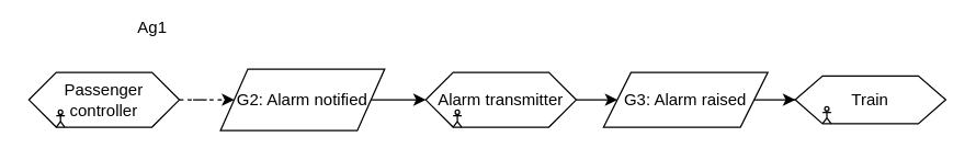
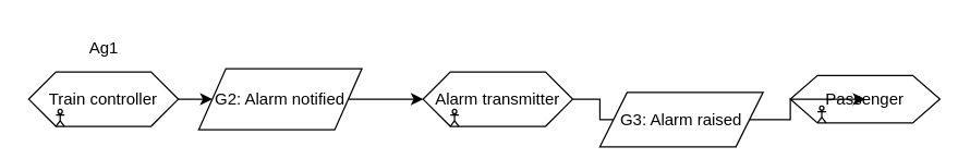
- <mxCell id="13" value="Ag1" style="text;html=1;align=center;verticalAlign=middle;resizable=0;points=[];autosize=1;strokeColor=none;fillColor=none;" vertex="1" parent="1"><mxGeometry x="90" y="5" width="40" height="30" as="geometry" /></mxCell>
+ <mxCell id="13" value="Ag1" style="text;html=1;align=center;verticalAlign=middle;resizable=0;points=[];autosize=1;strokeColor=none;fillColor=none;" vertex="1" parent="1"><mxGeometry x="55" y="20" width="40" height="30" as="geometry" /></mxCell>
- <mxCell id="8" value="G2: Alarm notified" style="shape=parallelogram;perimeter=parallelogramPerimeter;whiteSpace=wrap;html=1;fixedSize=1;" vertex="1" parent="1"><mxGeometry x="160" y="50" width="120" height="45" as="geometry" /></mxCell>
+ <mxCell id="8" value="G2: Alarm notified" style="shape=parallelogram;perimeter=parallelogramPerimeter;whiteSpace=wrap;html=1;fixedSize=1;" vertex="1" parent="1"><mxGeometry x="145" y="50" width="120" height="45" as="geometry" /></mxCell>
- <mxCell id="10" value="G3: Alarm raised" style="shape=parallelogram;perimeter=parallelogramPerimeter;whiteSpace=wrap;html=1;fixedSize=1;" vertex="1" parent="1"><mxGeometry x="440" y="52.5" width="120" height="40" as="geometry" /></mxCell>
+ <mxCell id="10" value="G3: Alarm raised" style="shape=parallelogram;perimeter=parallelogramPerimeter;whiteSpace=wrap;html=1;fixedSize=1;" vertex="1" parent="1"><mxGeometry x="440" y="67.5" width="120" height="40" as="geometry" /></mxCell>
- <mxCell id="3" value="Passenger controller" style="shape=hexagon;perimeter=hexagonPerimeter2;whiteSpace=wrap;html=1;fixedSize=1;" vertex="1" parent="1"><mxGeometry x="20" y="52.5" width="110" height="40" as="geometry" /></mxCell>
+ <mxCell id="3" value="Train controller" style="shape=hexagon;perimeter=hexagonPerimeter2;whiteSpace=wrap;html=1;fixedSize=1;" vertex="1" parent="1"><mxGeometry x="20" y="52.5" width="110" height="40" as="geometry" /></mxCell>
- <mxCell id="6" value="Train" style="shape=hexagon;perimeter=hexagonPerimeter2;whiteSpace=wrap;html=1;fixedSize=1;" vertex="1" parent="1"><mxGeometry x="580" y="55" width="110" height="35" as="geometry" /></mxCell>
+ <mxCell id="6" value="Passenger" style="shape=hexagon;perimeter=hexagonPerimeter2;whiteSpace=wrap;html=1;fixedSize=1;" vertex="1" parent="1"><mxGeometry x="580" y="55" width="110" height="35" as="geometry" /></mxCell>
